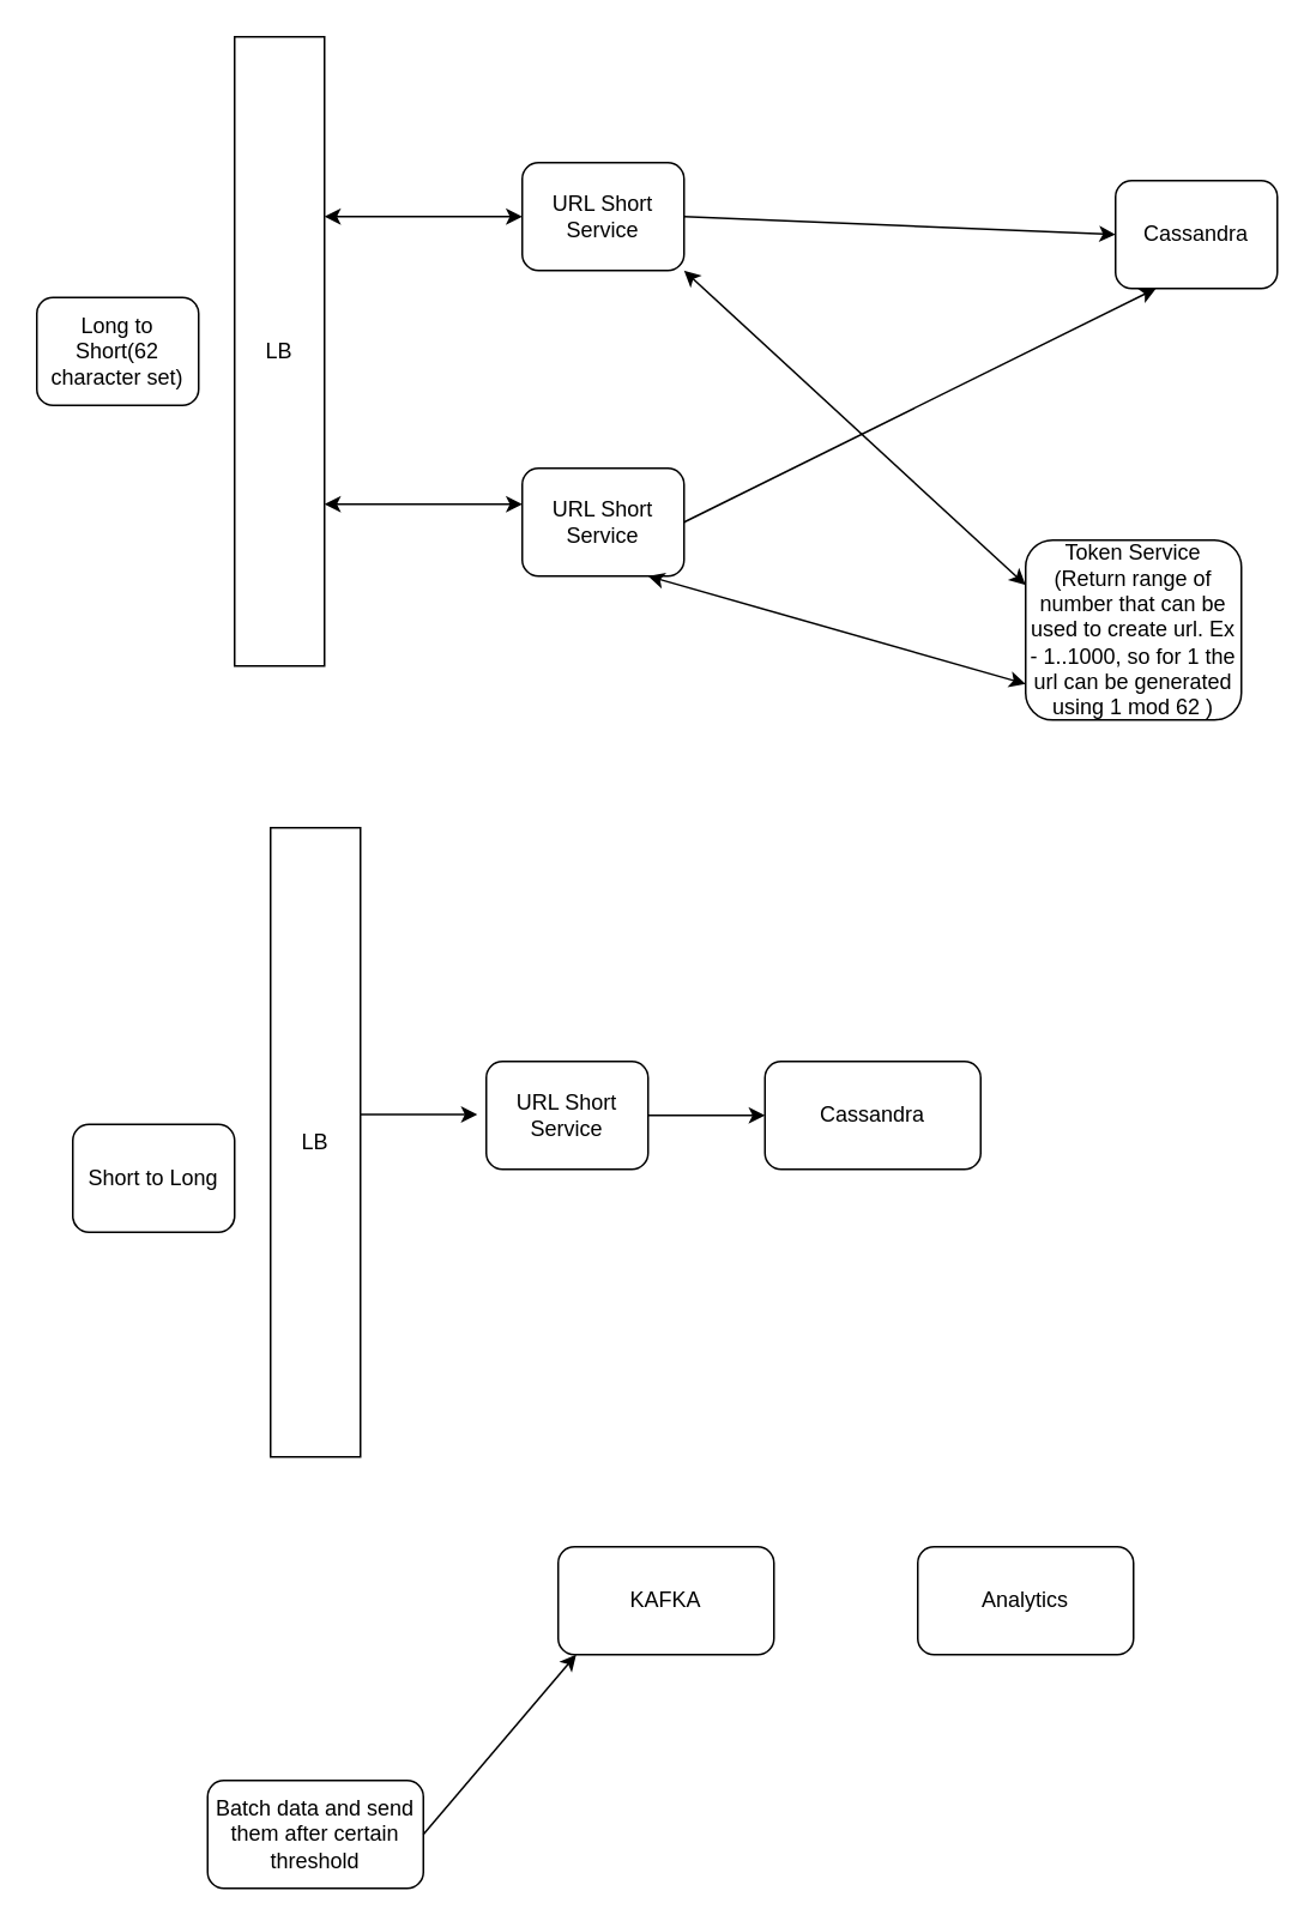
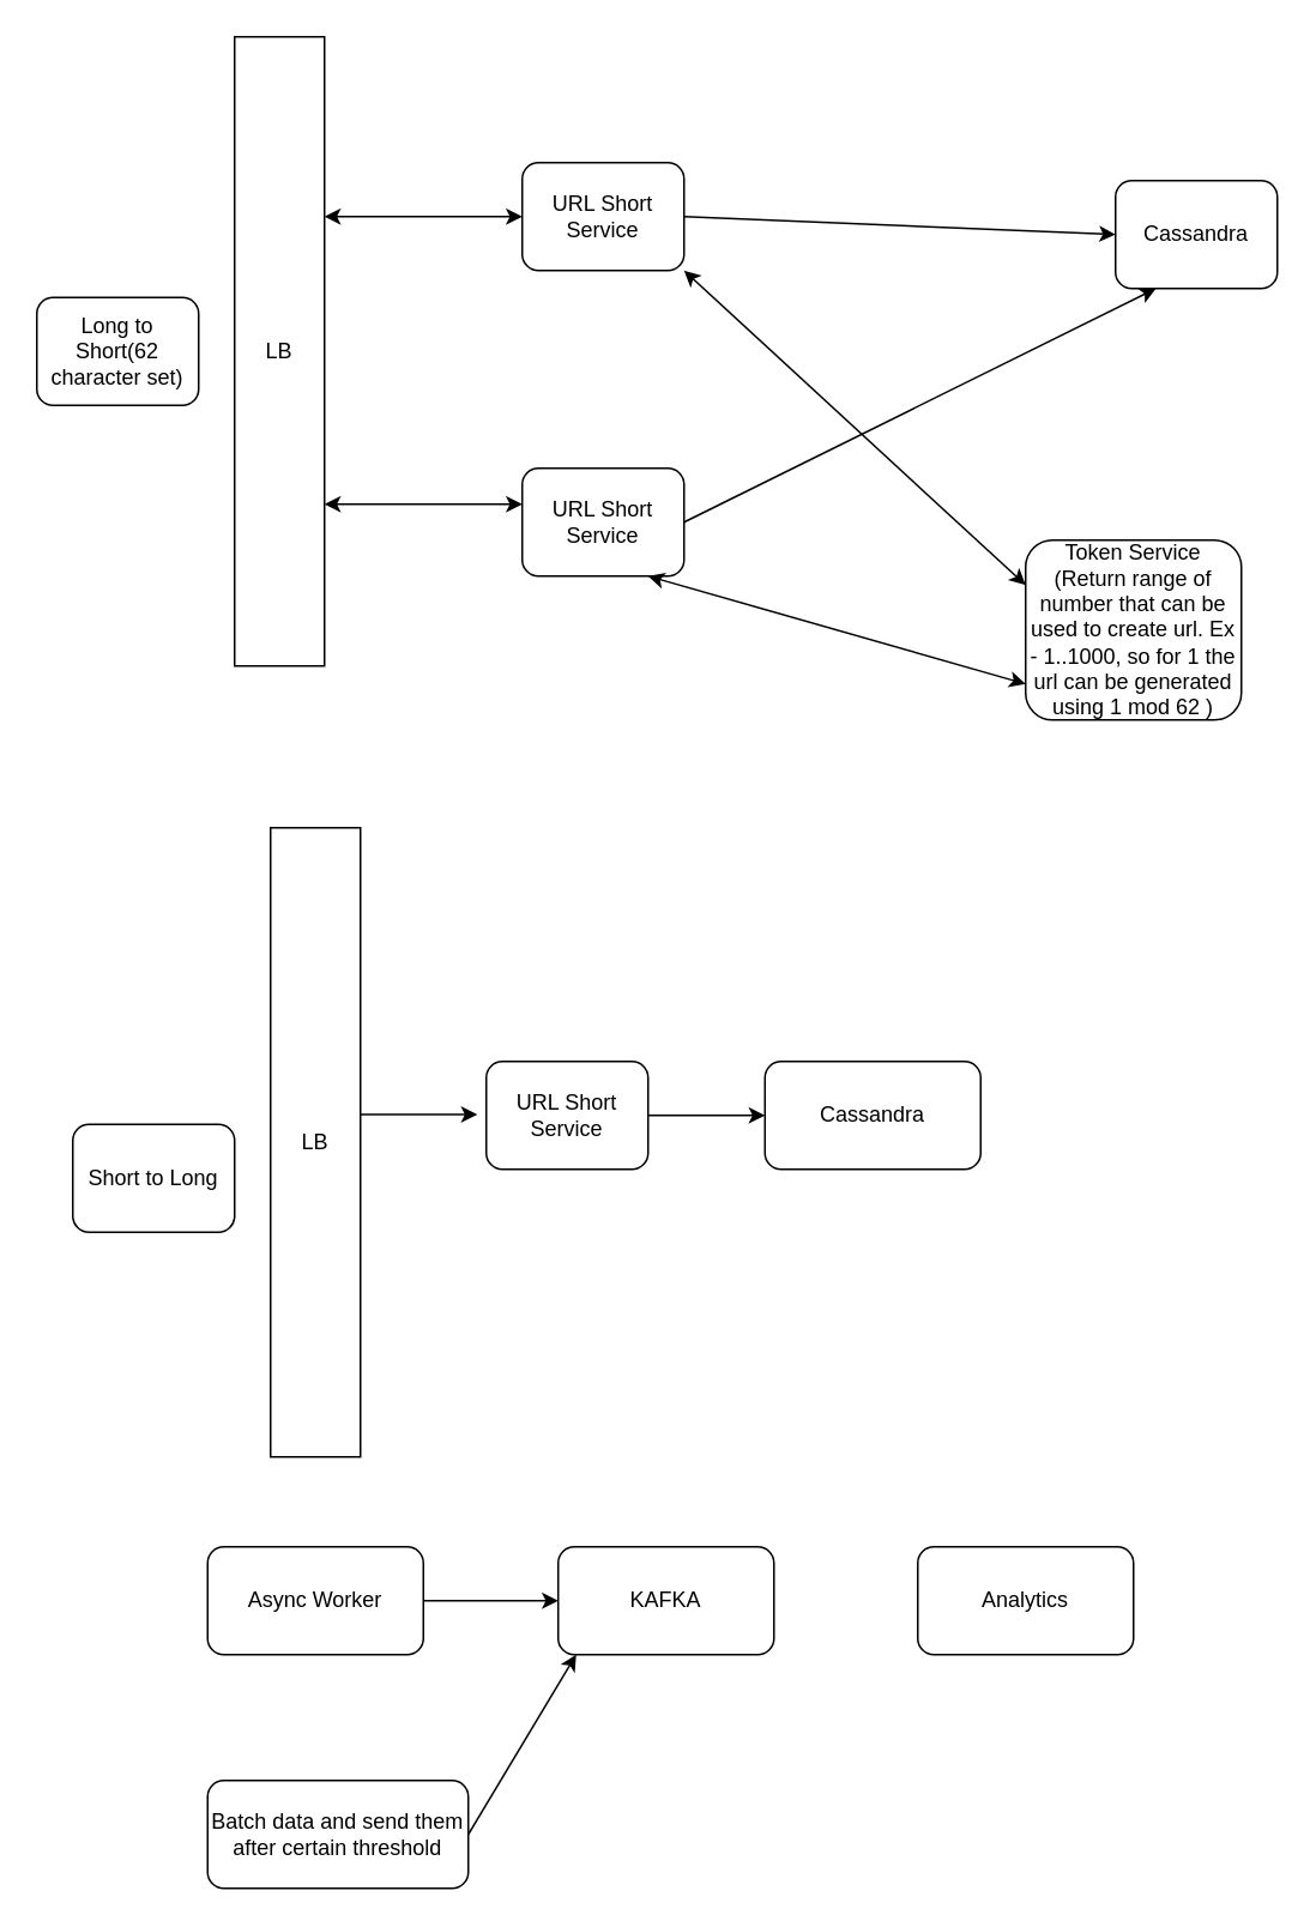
+ <mxCell id="21" value="Async Worker" style="rounded=1;whiteSpace=wrap;html=1;" vertex="1" parent="1"><mxGeometry x="115" y="860" width="120" height="60" as="geometry" /></mxCell>
+ <mxCell id="20" value="" style="edgeStyle=orthogonalEdgeStyle;rounded=0;orthogonalLoop=1;jettySize=auto;html=1;" edge="1" parent="1" source="21" target="22"><mxGeometry relative="1" as="geometry" /></mxCell>
- <mxCell id="24" value="Batch data and send them after certain threshold" style="rounded=1;whiteSpace=wrap;html=1;" vertex="1" parent="1"><mxGeometry x="115" y="990" width="120" height="60" as="geometry" /></mxCell>
+ <mxCell id="24" value="Batch data and send them after certain threshold" style="rounded=1;whiteSpace=wrap;html=1;" vertex="1" parent="1"><mxGeometry x="115" y="990" width="145" height="60" as="geometry" /></mxCell>
